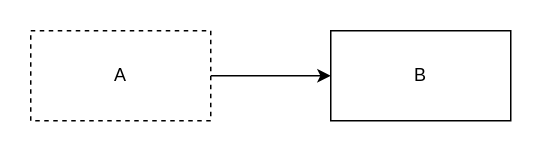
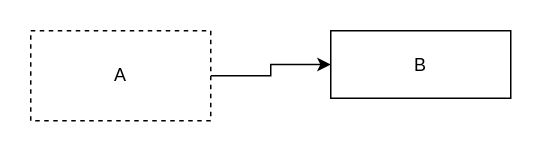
- <mxCell id="4" value="B" style="rounded=0;whiteSpace=wrap;html=1;" vertex="1" parent="1"><mxGeometry x="220" y="20" width="120" height="60" as="geometry" /></mxCell>
+ <mxCell id="4" value="B" style="rounded=0;whiteSpace=wrap;html=1;" vertex="1" parent="1"><mxGeometry x="220" y="20" width="120" height="45" as="geometry" /></mxCell>
